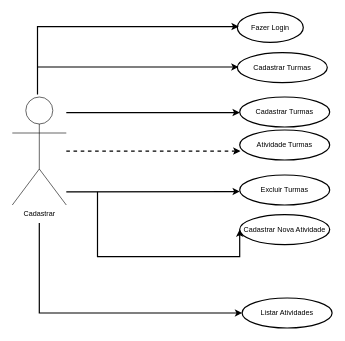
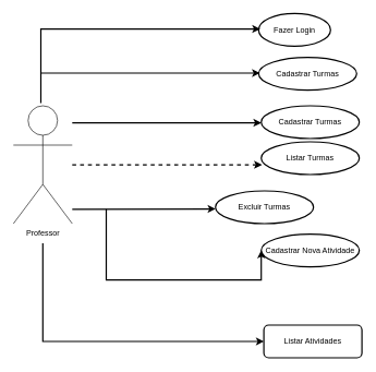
- <mxCell id="12" value="Atividade Turmas" style="ellipse;whiteSpace=wrap;html=1;fontColor=light-dark(#000000,#000000);strokeColor=light-dark(#000000,#000000);strokeWidth=2;labelBackgroundColor=none;fillColor=none;" vertex="1" parent="1"><mxGeometry x="399" y="216" width="150" height="50" as="geometry" /></mxCell>
+ <mxCell id="12" value="Listar Turmas" style="ellipse;whiteSpace=wrap;html=1;fontColor=light-dark(#000000,#000000);strokeColor=light-dark(#000000,#000000);strokeWidth=2;labelBackgroundColor=none;fillColor=none;" vertex="1" parent="1"><mxGeometry x="399" y="216" width="150" height="50" as="geometry" /></mxCell>
- <mxCell id="9" value="Excluir Turmas" style="ellipse;whiteSpace=wrap;html=1;fontColor=light-dark(#000000,#000000);strokeColor=light-dark(#000000,#000000);strokeWidth=2;labelBackgroundColor=none;fillColor=none;" vertex="1" parent="1"><mxGeometry x="399" y="291" width="150" height="50" as="geometry" /></mxCell>
+ <mxCell id="9" value="Excluir Turmas" style="ellipse;whiteSpace=wrap;html=1;fontColor=light-dark(#000000,#000000);strokeColor=light-dark(#000000,#000000);strokeWidth=2;labelBackgroundColor=none;fillColor=none;" vertex="1" parent="1"><mxGeometry x="329" y="291" width="150" height="50" as="geometry" /></mxCell>
- <mxCell id="5" value="Cadastrar" style="shape=umlActor;verticalLabelPosition=bottom;verticalAlign=top;html=1;outlineConnect=0;fontColor=light-dark(#000000,#000000);strokeColor=light-dark(#000000,#000000);fillColor=none;" vertex="1" parent="1"><mxGeometry x="20" y="161" width="90" height="180" as="geometry" /></mxCell>
+ <mxCell id="5" value="Professor" style="shape=umlActor;verticalLabelPosition=bottom;verticalAlign=top;html=1;outlineConnect=0;fontColor=light-dark(#000000,#000000);strokeColor=light-dark(#000000,#000000);fillColor=none;" vertex="1" parent="1"><mxGeometry x="20" y="161" width="90" height="180" as="geometry" /></mxCell>
- <mxCell id="11" value="Listar Atividades" style="ellipse;whiteSpace=wrap;html=1;fontColor=light-dark(#000000,#000000);strokeColor=light-dark(#000000,#000000);strokeWidth=2;labelBackgroundColor=none;fillColor=none;" vertex="1" parent="1"><mxGeometry x="403" y="496" width="150" height="50" as="geometry" /></mxCell>
+ <mxCell id="11" value="Listar Atividades" style="whiteSpace=wrap;html=1;fontColor=light-dark(#000000,#000000);strokeColor=light-dark(#000000,#000000);strokeWidth=2;labelBackgroundColor=none;fillColor=none;rounded=1;" vertex="1" parent="1"><mxGeometry x="403" y="496" width="150" height="50" as="geometry" /></mxCell>
